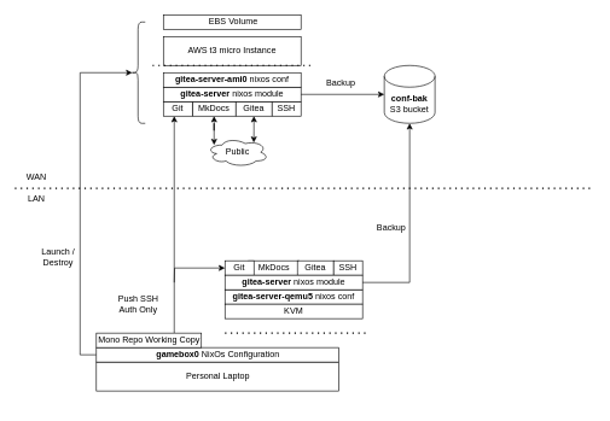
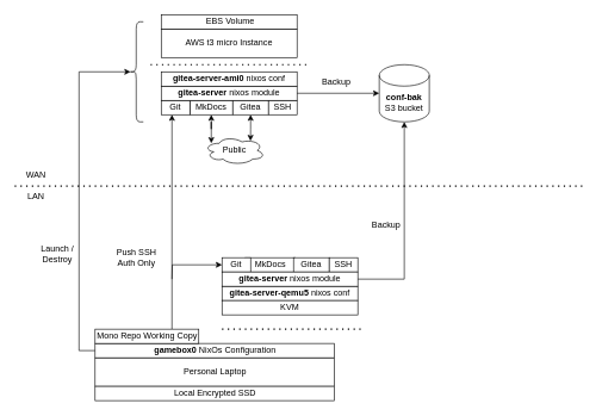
- <mxCell id="2" value="AWS t3 micro Instance" style="rounded=0;whiteSpace=wrap;html=1;" parent="1" vertex="1"><mxGeometry x="225" y="50" width="190" height="40" as="geometry" /></mxCell>
+ <mxCell id="2" value="AWS t3 micro Instance" style="rounded=0;whiteSpace=wrap;html=1;" parent="1" vertex="1"><mxGeometry x="225" y="40" width="190" height="40" as="geometry" /></mxCell>
- <mxCell id="27" value="Push SSH Auth Only" style="text;html=1;align=center;verticalAlign=middle;whiteSpace=wrap;rounded=0;" parent="1" vertex="1"><mxGeometry x="152.5" y="400" width="75" height="40" as="geometry" /></mxCell>
+ <mxCell id="27" value="Push SSH Auth Only" style="text;html=1;align=center;verticalAlign=middle;whiteSpace=wrap;rounded=0;" parent="1" vertex="1"><mxGeometry x="152.5" y="340" width="75" height="40" as="geometry" /></mxCell>
+ <mxCell id="10" value="Local Encrypted SSD" style="rounded=0;whiteSpace=wrap;html=1;" parent="1" vertex="1"><mxGeometry x="132.5" y="540" width="335" height="20" as="geometry" /></mxCell>
